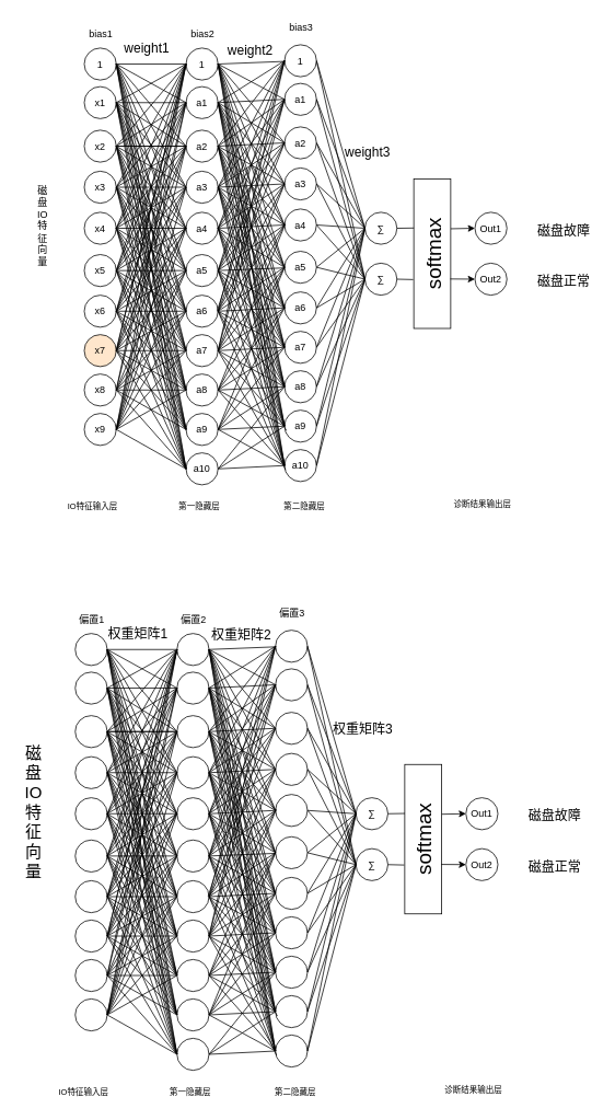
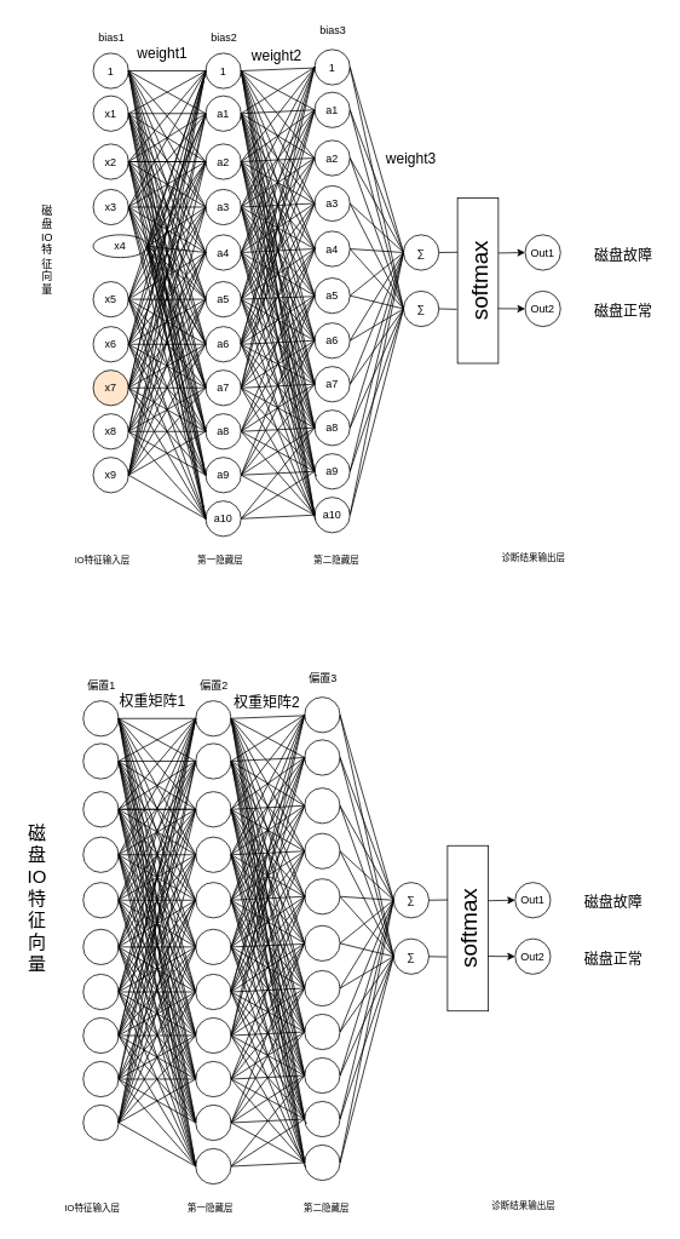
- <mxCell id="47" value="weight3" style="text;html=1;align=center;verticalAlign=middle;resizable=0;points=[];autosize=1;strokeColor=none;fillColor=none;fontSize=16;" parent="1" vertex="1"><mxGeometry x="410" y="168" width="73" height="31" as="geometry" /></mxCell>
+ <mxCell id="47" value="weight3" style="text;html=1;align=center;verticalAlign=middle;resizable=0;points=[];autosize=1;strokeColor=none;fillColor=none;fontSize=16;" parent="1" vertex="1"><mxGeometry x="415" y="158" width="73" height="31" as="geometry" /></mxCell>
- <mxCell id="5" value="x4" style="ellipse;whiteSpace=wrap;html=1;aspect=fixed;" parent="1" vertex="1"><mxGeometry x="102" y="258" width="39" height="39" as="geometry" /></mxCell>
+ <mxCell id="5" value="x4" style="ellipse;whiteSpace=wrap;html=1;aspect=fixed;" parent="1" vertex="1"><mxGeometry x="102" y="258" width="60" height="25" as="geometry" /></mxCell>
- <mxCell id="334" value="权重矩阵3" style="text;html=1;align=center;verticalAlign=middle;resizable=0;points=[];autosize=1;strokeColor=none;fillColor=none;fontSize=16;" vertex="1" parent="1"><mxGeometry x="391" y="872" width="100" height="30" as="geometry" /></mxCell>
